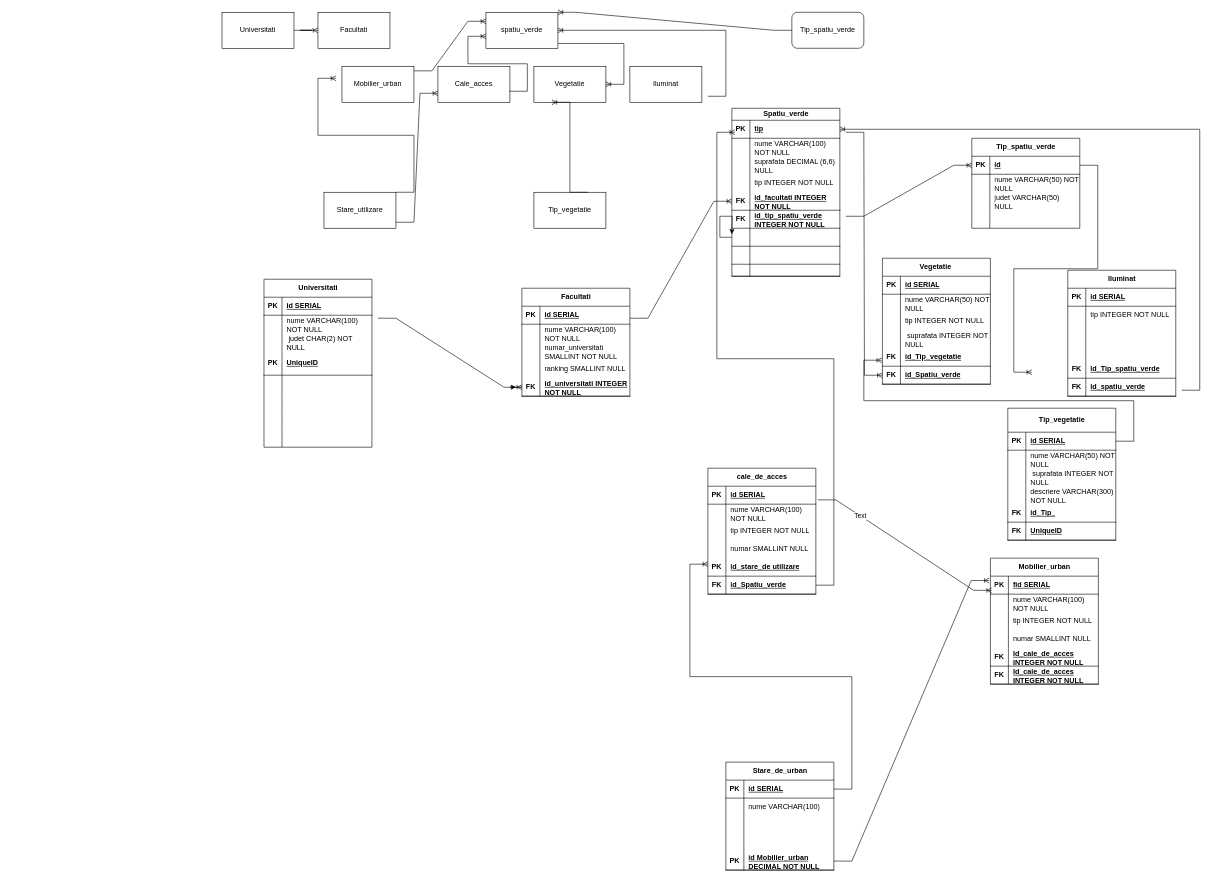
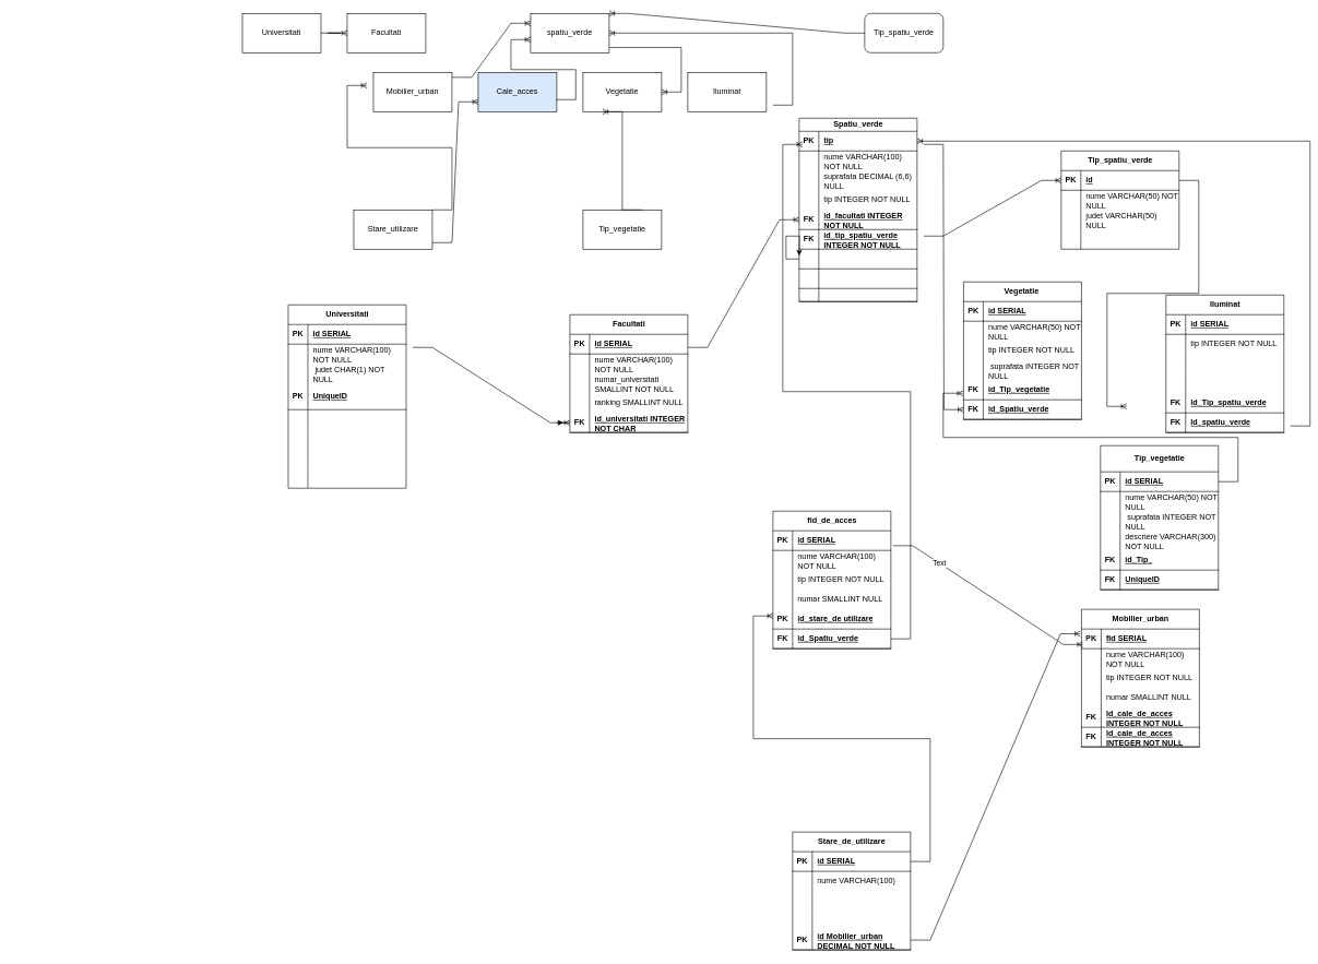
- <mxCell id="8" value="Cale_acces" style="rounded=0;whiteSpace=wrap;html=1;" parent="1" vertex="1"><mxGeometry x="729" y="110" width="120" height="60" as="geometry" /></mxCell>
+ <mxCell id="8" value="Cale_acces" style="rounded=0;whiteSpace=wrap;html=1;fillColor=#dae8fc;" parent="1" vertex="1"><mxGeometry x="729" y="110" width="120" height="60" as="geometry" /></mxCell>
- <mxCell id="28" value="&amp;nbsp;judet CHAR(2) NOT NULL" style="shape=partialRectangle;connectable=0;fillColor=none;top=0;left=0;bottom=0;right=0;align=left;spacingLeft=6;overflow=hidden;whiteSpace=wrap;html=1;" parent="26" vertex="1"><mxGeometry x="30" width="150" height="30" as="geometry"><mxRectangle width="150" height="30" as="alternateBounds" /></mxGeometry></mxCell>
+ <mxCell id="28" value="&amp;nbsp;judet CHAR(1) NOT NULL" style="shape=partialRectangle;connectable=0;fillColor=none;top=0;left=0;bottom=0;right=0;align=left;spacingLeft=6;overflow=hidden;whiteSpace=wrap;html=1;" parent="26" vertex="1"><mxGeometry x="30" width="150" height="30" as="geometry"><mxRectangle width="150" height="30" as="alternateBounds" /></mxGeometry></mxCell>
- <mxCell id="59" value="id_universitati INTEGER NOT NULL" style="shape=partialRectangle;connectable=0;fillColor=none;top=0;left=0;bottom=0;right=0;align=left;spacingLeft=6;fontStyle=5;overflow=hidden;whiteSpace=wrap;html=1;" parent="57" vertex="1"><mxGeometry x="30" width="150" height="30" as="geometry"><mxRectangle width="150" height="30" as="alternateBounds" /></mxGeometry></mxCell>
+ <mxCell id="59" value="id_universitati INTEGER NOT CHAR" style="shape=partialRectangle;connectable=0;fillColor=none;top=0;left=0;bottom=0;right=0;align=left;spacingLeft=6;fontStyle=5;overflow=hidden;whiteSpace=wrap;html=1;" parent="57" vertex="1"><mxGeometry x="30" width="150" height="30" as="geometry"><mxRectangle width="150" height="30" as="alternateBounds" /></mxGeometry></mxCell>
- <mxCell id="98" value="cale_de_acces" style="shape=table;startSize=30;container=1;collapsible=1;childLayout=tableLayout;fixedRows=1;rowLines=0;fontStyle=1;align=center;resizeLast=1;html=1;" parent="1" vertex="1"><mxGeometry x="1179" y="780" width="180" height="210" as="geometry" /></mxCell>
+ <mxCell id="98" value="fid_de_acces" style="shape=table;startSize=30;container=1;collapsible=1;childLayout=tableLayout;fixedRows=1;rowLines=0;fontStyle=1;align=center;resizeLast=1;html=1;" parent="1" vertex="1"><mxGeometry x="1179" y="780" width="180" height="210" as="geometry" /></mxCell>
- <mxCell id="211" value="Stare_de_urban" style="shape=table;startSize=30;container=1;collapsible=1;childLayout=tableLayout;fixedRows=1;rowLines=0;fontStyle=1;align=center;resizeLast=1;html=1;" parent="1" vertex="1"><mxGeometry x="1209" y="1270" width="180" height="180" as="geometry" /></mxCell>
+ <mxCell id="211" value="Stare_de_utilizare" style="shape=table;startSize=30;container=1;collapsible=1;childLayout=tableLayout;fixedRows=1;rowLines=0;fontStyle=1;align=center;resizeLast=1;html=1;" parent="1" vertex="1"><mxGeometry x="1209" y="1270" width="180" height="180" as="geometry" /></mxCell>
